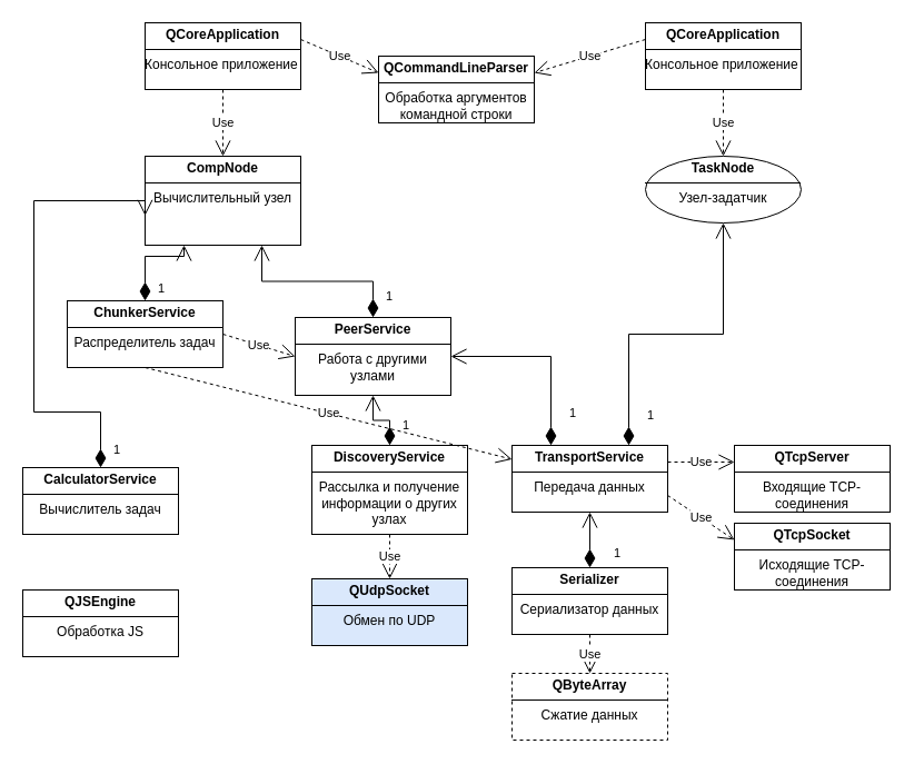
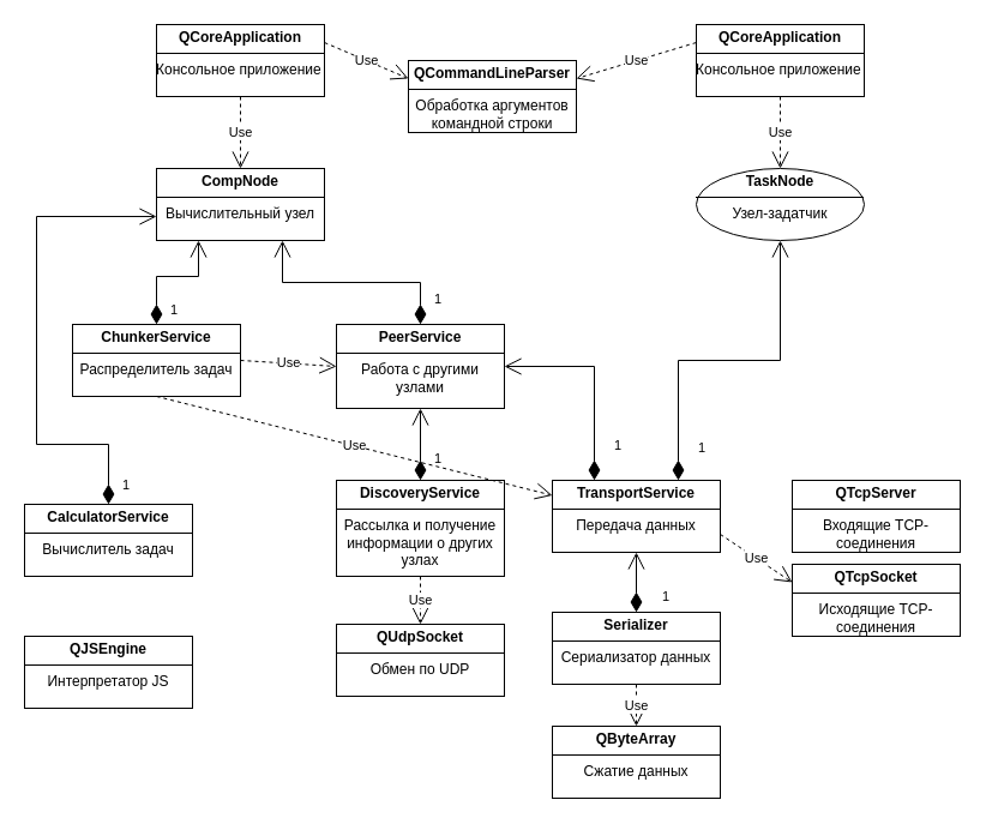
- <mxCell id="2" value="&lt;p style=&quot;margin:0px;margin-top:4px;text-align:center;&quot;&gt;&lt;b&gt;CompNode&lt;/b&gt;&lt;/p&gt;&lt;hr size=&quot;1&quot; style=&quot;border-style:solid;&quot;&gt;&lt;div style=&quot;text-align: center; height: 2px;&quot;&gt;Вычислительный узел&lt;/div&gt;" style="verticalAlign=top;align=left;overflow=fill;html=1;whiteSpace=wrap;" vertex="1" parent="1"><mxGeometry x="130" y="140" width="140" height="80" as="geometry" /></mxCell>
+ <mxCell id="2" value="&lt;p style=&quot;margin:0px;margin-top:4px;text-align:center;&quot;&gt;&lt;b&gt;CompNode&lt;/b&gt;&lt;/p&gt;&lt;hr size=&quot;1&quot; style=&quot;border-style:solid;&quot;&gt;&lt;div style=&quot;text-align: center; height: 2px;&quot;&gt;Вычислительный узел&lt;/div&gt;" style="verticalAlign=top;align=left;overflow=fill;html=1;whiteSpace=wrap;" vertex="1" parent="1"><mxGeometry x="130" y="140" width="140" height="60" as="geometry" /></mxCell>
- <mxCell id="5" value="&lt;p style=&quot;margin:0px;margin-top:4px;text-align:center;&quot;&gt;&lt;b&gt;PeerService&lt;/b&gt;&lt;/p&gt;&lt;hr size=&quot;1&quot; style=&quot;border-style:solid;&quot;&gt;&lt;div style=&quot;text-align: center; height: 2px;&quot;&gt;Работа с другими узлами&lt;/div&gt;" style="verticalAlign=top;align=left;overflow=fill;html=1;whiteSpace=wrap;" vertex="1" parent="1"><mxGeometry x="265" y="285" width="140" height="70" as="geometry" /></mxCell>
+ <mxCell id="5" value="&lt;p style=&quot;margin:0px;margin-top:4px;text-align:center;&quot;&gt;&lt;b&gt;PeerService&lt;/b&gt;&lt;/p&gt;&lt;hr size=&quot;1&quot; style=&quot;border-style:solid;&quot;&gt;&lt;div style=&quot;text-align: center; height: 2px;&quot;&gt;Работа с другими узлами&lt;/div&gt;" style="verticalAlign=top;align=left;overflow=fill;html=1;whiteSpace=wrap;" vertex="1" parent="1"><mxGeometry x="280" y="270" width="140" height="70" as="geometry" /></mxCell>
- <mxCell id="26" value="Use" style="endArrow=open;endSize=12;dashed=1;html=1;rounded=0;entryX=0;entryY=0.25;entryDx=0;entryDy=0;exitX=1;exitY=0.25;exitDx=0;exitDy=0;" edge="1" parent="1" source="8" target="22"><mxGeometry width="160" relative="1" as="geometry"><mxPoint x="630" y="360" as="sourcePoint" /><mxPoint x="830" y="620" as="targetPoint" /></mxGeometry></mxCell>
- <mxCell id="19" value="&lt;p style=&quot;margin:0px;margin-top:4px;text-align:center;&quot;&gt;&lt;b&gt;QJSEngine&lt;/b&gt;&lt;/p&gt;&lt;hr size=&quot;1&quot; style=&quot;border-style:solid;&quot;&gt;&lt;div style=&quot;text-align: center; height: 2px;&quot;&gt;Обработка JS&lt;/div&gt;" style="verticalAlign=top;align=left;overflow=fill;html=1;whiteSpace=wrap;" vertex="1" parent="1"><mxGeometry x="20" y="530" width="140" height="60" as="geometry" /></mxCell>
+ <mxCell id="19" value="&lt;p style=&quot;margin:0px;margin-top:4px;text-align:center;&quot;&gt;&lt;b&gt;QJSEngine&lt;/b&gt;&lt;/p&gt;&lt;hr size=&quot;1&quot; style=&quot;border-style:solid;&quot;&gt;&lt;div style=&quot;text-align: center; height: 2px;&quot;&gt;Интерпретатор JS&lt;/div&gt;" style="verticalAlign=top;align=left;overflow=fill;html=1;whiteSpace=wrap;" vertex="1" parent="1"><mxGeometry x="20" y="530" width="140" height="60" as="geometry" /></mxCell>
- <mxCell id="20" value="&lt;p style=&quot;margin:0px;margin-top:4px;text-align:center;&quot;&gt;&lt;b&gt;QUdpSocket&lt;/b&gt;&lt;/p&gt;&lt;hr size=&quot;1&quot; style=&quot;border-style:solid;&quot;&gt;&lt;div style=&quot;text-align: center; height: 2px;&quot;&gt;Обмен по UDP&lt;/div&gt;" style="verticalAlign=top;align=left;overflow=fill;html=1;whiteSpace=wrap;fillColor=#dae8fc;" vertex="1" parent="1"><mxGeometry x="280" y="520" width="140" height="60" as="geometry" /></mxCell>
+ <mxCell id="20" value="&lt;p style=&quot;margin:0px;margin-top:4px;text-align:center;&quot;&gt;&lt;b&gt;QUdpSocket&lt;/b&gt;&lt;/p&gt;&lt;hr size=&quot;1&quot; style=&quot;border-style:solid;&quot;&gt;&lt;div style=&quot;text-align: center; height: 2px;&quot;&gt;Обмен по UDP&lt;/div&gt;" style="verticalAlign=top;align=left;overflow=fill;html=1;whiteSpace=wrap;" vertex="1" parent="1"><mxGeometry x="280" y="520" width="140" height="60" as="geometry" /></mxCell>
- <mxCell id="24" value="&lt;p style=&quot;margin:0px;margin-top:4px;text-align:center;&quot;&gt;&lt;b&gt;QByteArray&lt;/b&gt;&lt;/p&gt;&lt;hr size=&quot;1&quot; style=&quot;border-style:solid;&quot;&gt;&lt;div style=&quot;height:2px;&quot;&gt;&lt;div style=&quot;text-align: center;&quot;&gt;&lt;span style=&quot;background-color: initial;&quot;&gt;Сжатие данных&lt;/span&gt;&lt;/div&gt;&lt;br&gt;&lt;/div&gt;" style="verticalAlign=top;align=left;overflow=fill;html=1;whiteSpace=wrap;dashed=1;" vertex="1" parent="1"><mxGeometry x="460" y="605" width="140" height="60" as="geometry" /></mxCell>
+ <mxCell id="24" value="&lt;p style=&quot;margin:0px;margin-top:4px;text-align:center;&quot;&gt;&lt;b&gt;QByteArray&lt;/b&gt;&lt;/p&gt;&lt;hr size=&quot;1&quot; style=&quot;border-style:solid;&quot;&gt;&lt;div style=&quot;height:2px;&quot;&gt;&lt;div style=&quot;text-align: center;&quot;&gt;&lt;span style=&quot;background-color: initial;&quot;&gt;Сжатие данных&lt;/span&gt;&lt;/div&gt;&lt;br&gt;&lt;/div&gt;" style="verticalAlign=top;align=left;overflow=fill;html=1;whiteSpace=wrap;" vertex="1" parent="1"><mxGeometry x="460" y="605" width="140" height="60" as="geometry" /></mxCell>
